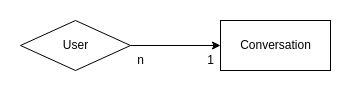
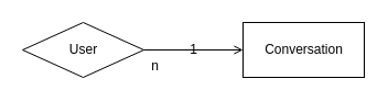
- <mxCell id="2" style="edgeStyle=none;html=1;exitX=1;exitY=0.5;exitDx=0;exitDy=0;entryX=0;entryY=0.5;entryDx=0;entryDy=0;" edge="1" parent="1" source="3" target="4"><mxGeometry relative="1" as="geometry" /></mxCell>
+ <mxCell id="2" style="edgeStyle=none;html=1;exitX=1;exitY=0.5;exitDx=0;exitDy=0;entryX=0;entryY=0.5;entryDx=0;entryDy=0;endArrow=open;" edge="1" parent="1" source="3" target="4"><mxGeometry relative="1" as="geometry" /></mxCell>
- <mxCell id="5" value="1" style="text;html=1;align=center;verticalAlign=middle;resizable=0;points=[];autosize=1;strokeColor=none;fillColor=none;" vertex="1" parent="1"><mxGeometry x="200" y="50" width="20" height="20" as="geometry" /></mxCell>
+ <mxCell id="5" value="1" style="text;html=1;align=center;verticalAlign=middle;resizable=0;points=[];autosize=1;strokeColor=none;fillColor=none;" vertex="1" parent="1"><mxGeometry x="165" y="35" width="20" height="20" as="geometry" /></mxCell>
